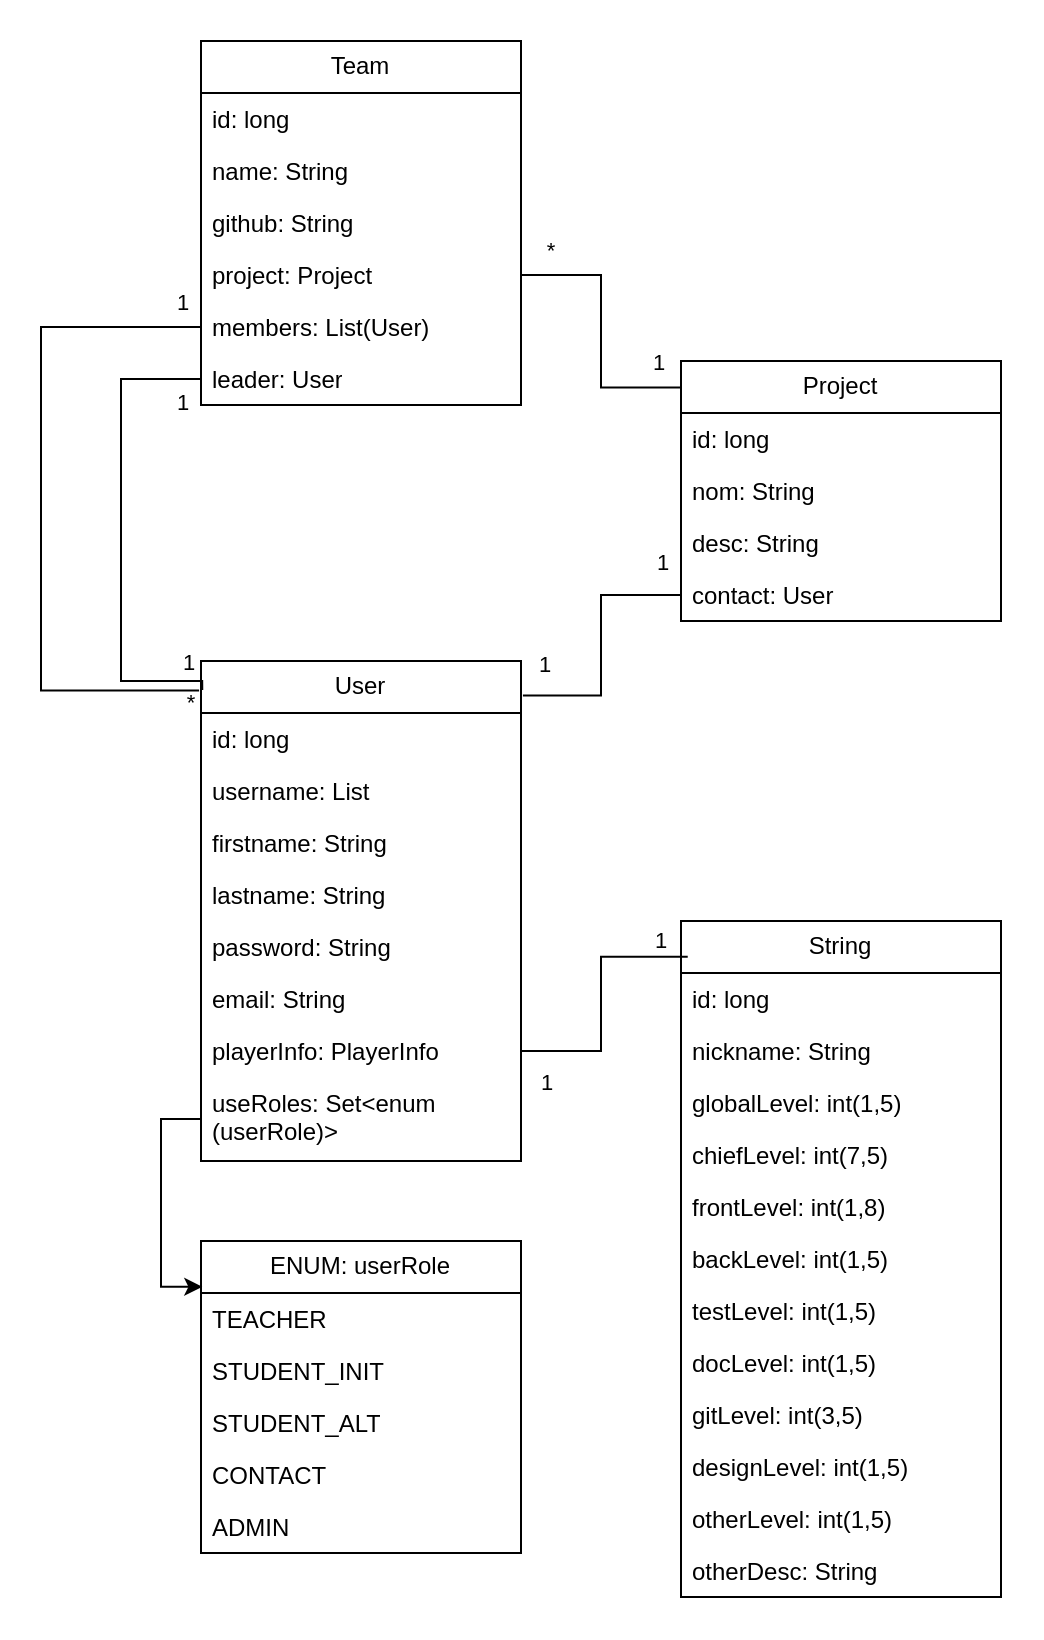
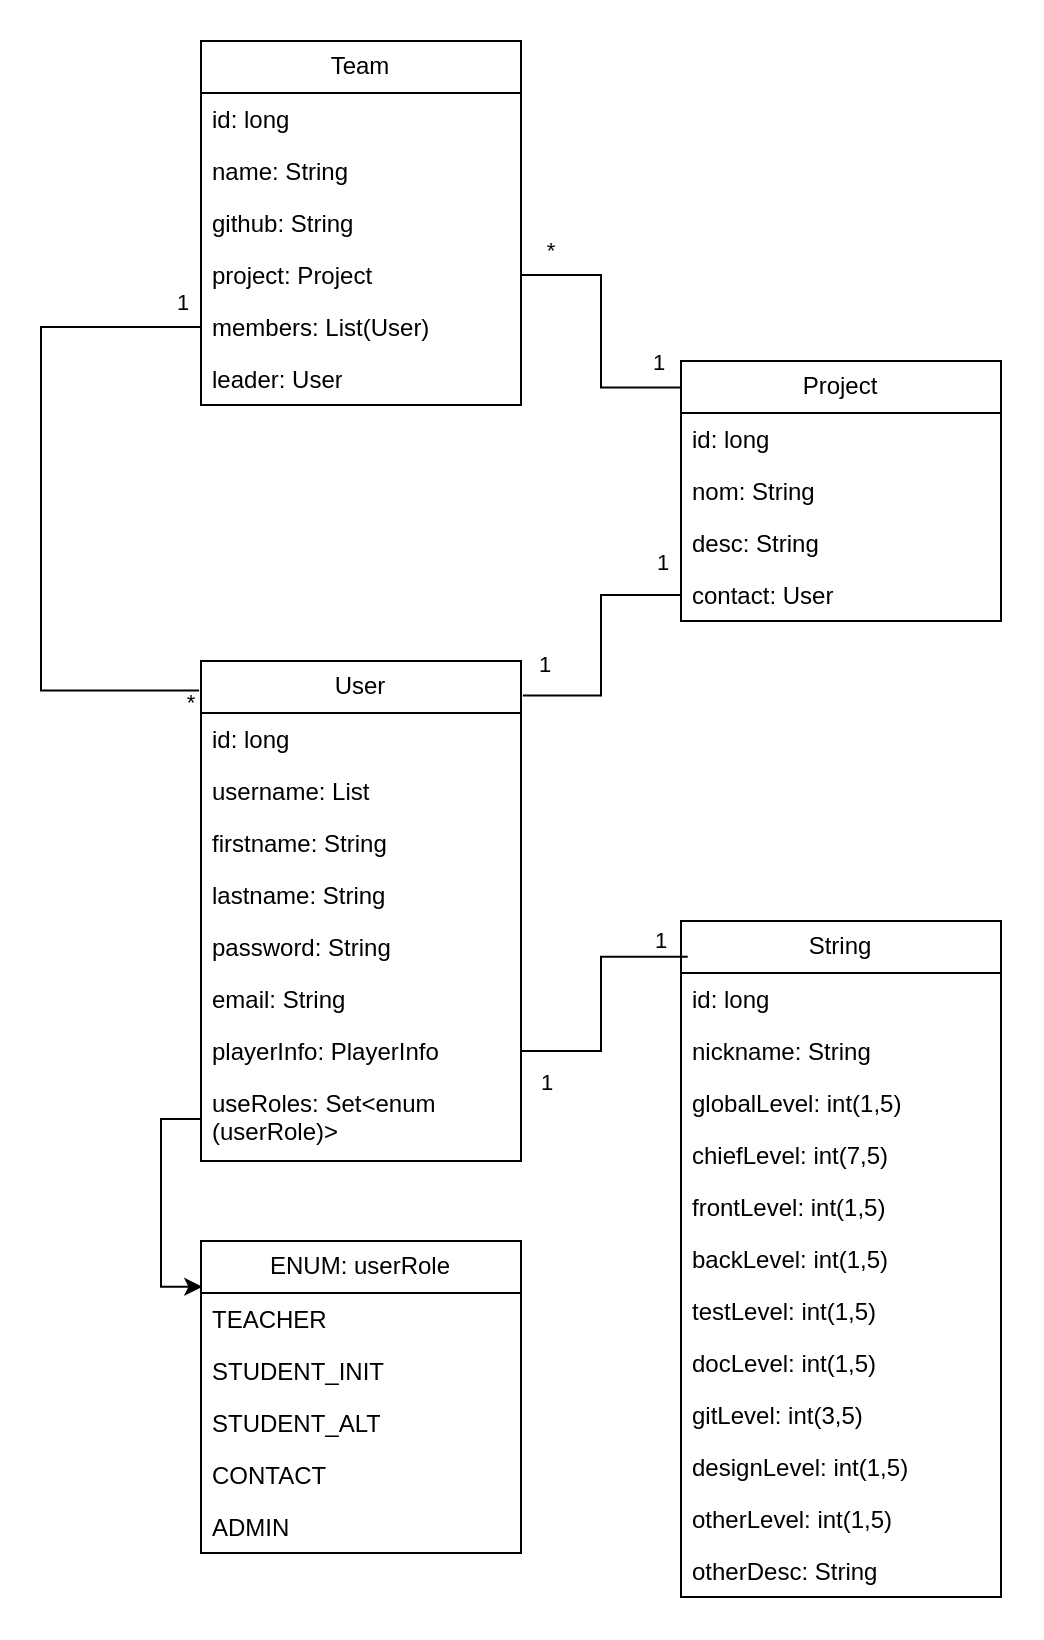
- <mxCell id="55" style="edgeStyle=orthogonalEdgeStyle;rounded=0;orthogonalLoop=1;jettySize=auto;html=1;entryX=0.004;entryY=0.058;entryDx=0;entryDy=0;entryPerimeter=0;endArrow=none;endFill=0;" parent="1" source="40" target="2" edge="1"><mxGeometry relative="1" as="geometry"><Array as="points"><mxPoint x="60" y="189" /><mxPoint x="60" y="340" /><mxPoint x="101" y="340" /></Array></mxGeometry></mxCell>
- <mxCell id="56" value="1" style="edgeLabel;html=1;align=center;verticalAlign=middle;resizable=0;points=[];" parent="55" vertex="1" connectable="0"><mxGeometry x="0.897" relative="1" as="geometry"><mxPoint y="-10" as="offset" /></mxGeometry></mxCell>
- <mxCell id="57" value="1" style="edgeLabel;html=1;align=center;verticalAlign=middle;resizable=0;points=[];" parent="55" vertex="1" connectable="0"><mxGeometry x="-0.949" y="2" relative="1" as="geometry"><mxPoint x="-4" y="9" as="offset" /></mxGeometry></mxCell>
- <mxCell id="16" value="frontLevel: int(1,8)" style="text;strokeColor=none;fillColor=none;align=left;verticalAlign=top;spacingLeft=4;spacingRight=4;overflow=hidden;rotatable=0;points=[[0,0.5],[1,0.5]];portConstraint=eastwest;whiteSpace=wrap;html=1;" parent="11" vertex="1"><mxGeometry y="130" width="160" height="26" as="geometry" /></mxCell>
+ <mxCell id="16" value="frontLevel: int(1,5)" style="text;strokeColor=none;fillColor=none;align=left;verticalAlign=top;spacingLeft=4;spacingRight=4;overflow=hidden;rotatable=0;points=[[0,0.5],[1,0.5]];portConstraint=eastwest;whiteSpace=wrap;html=1;" parent="11" vertex="1"><mxGeometry y="130" width="160" height="26" as="geometry" /></mxCell>
